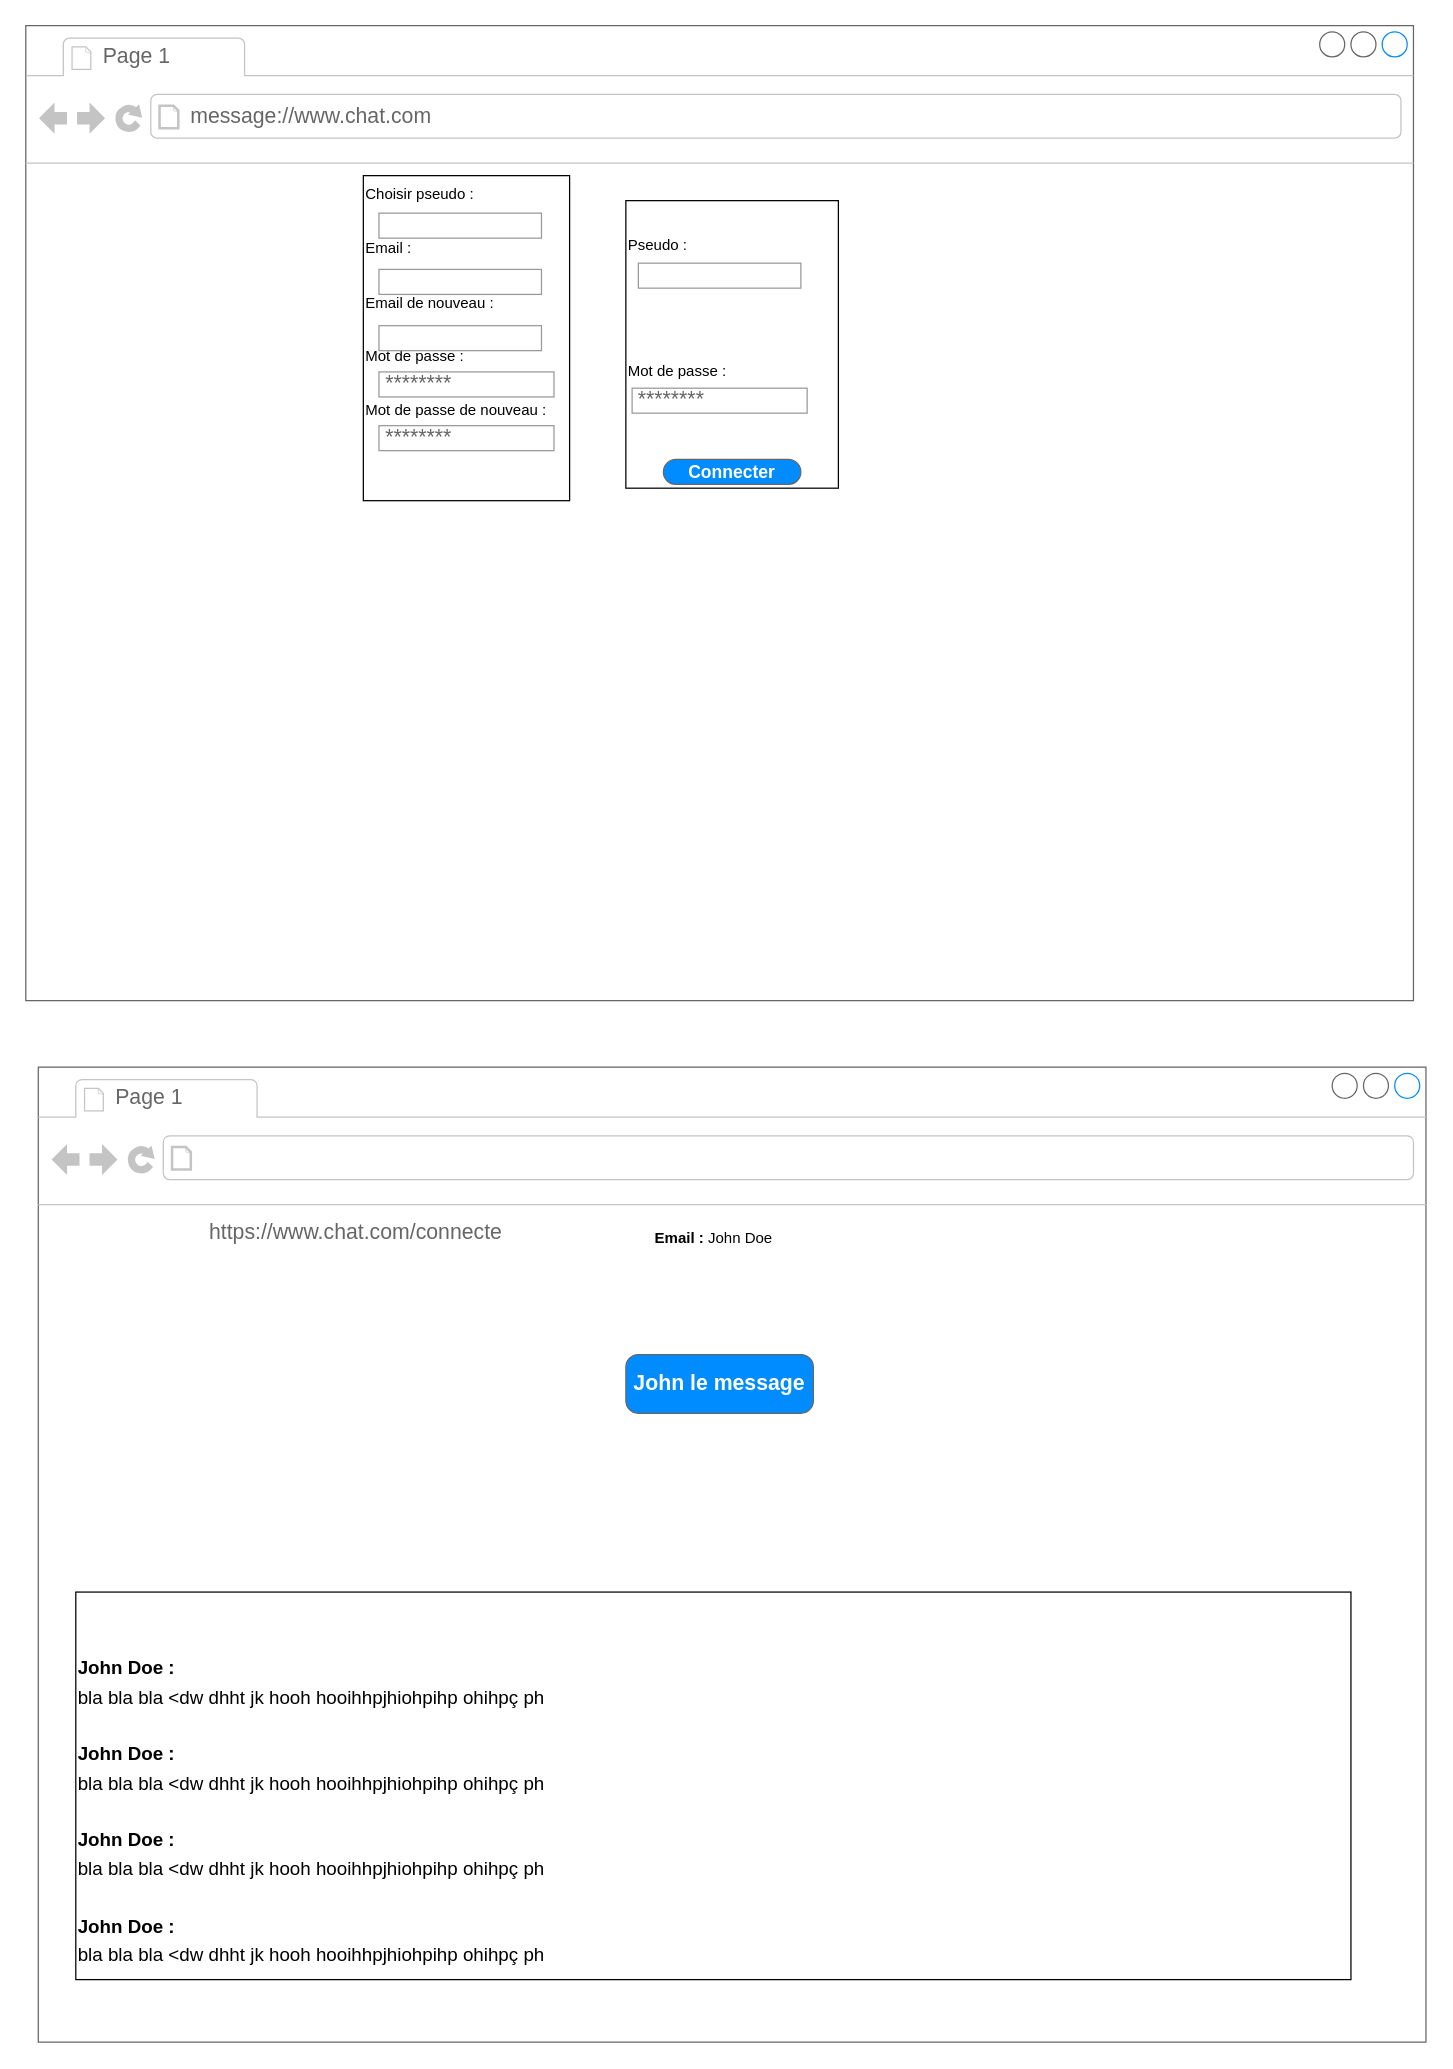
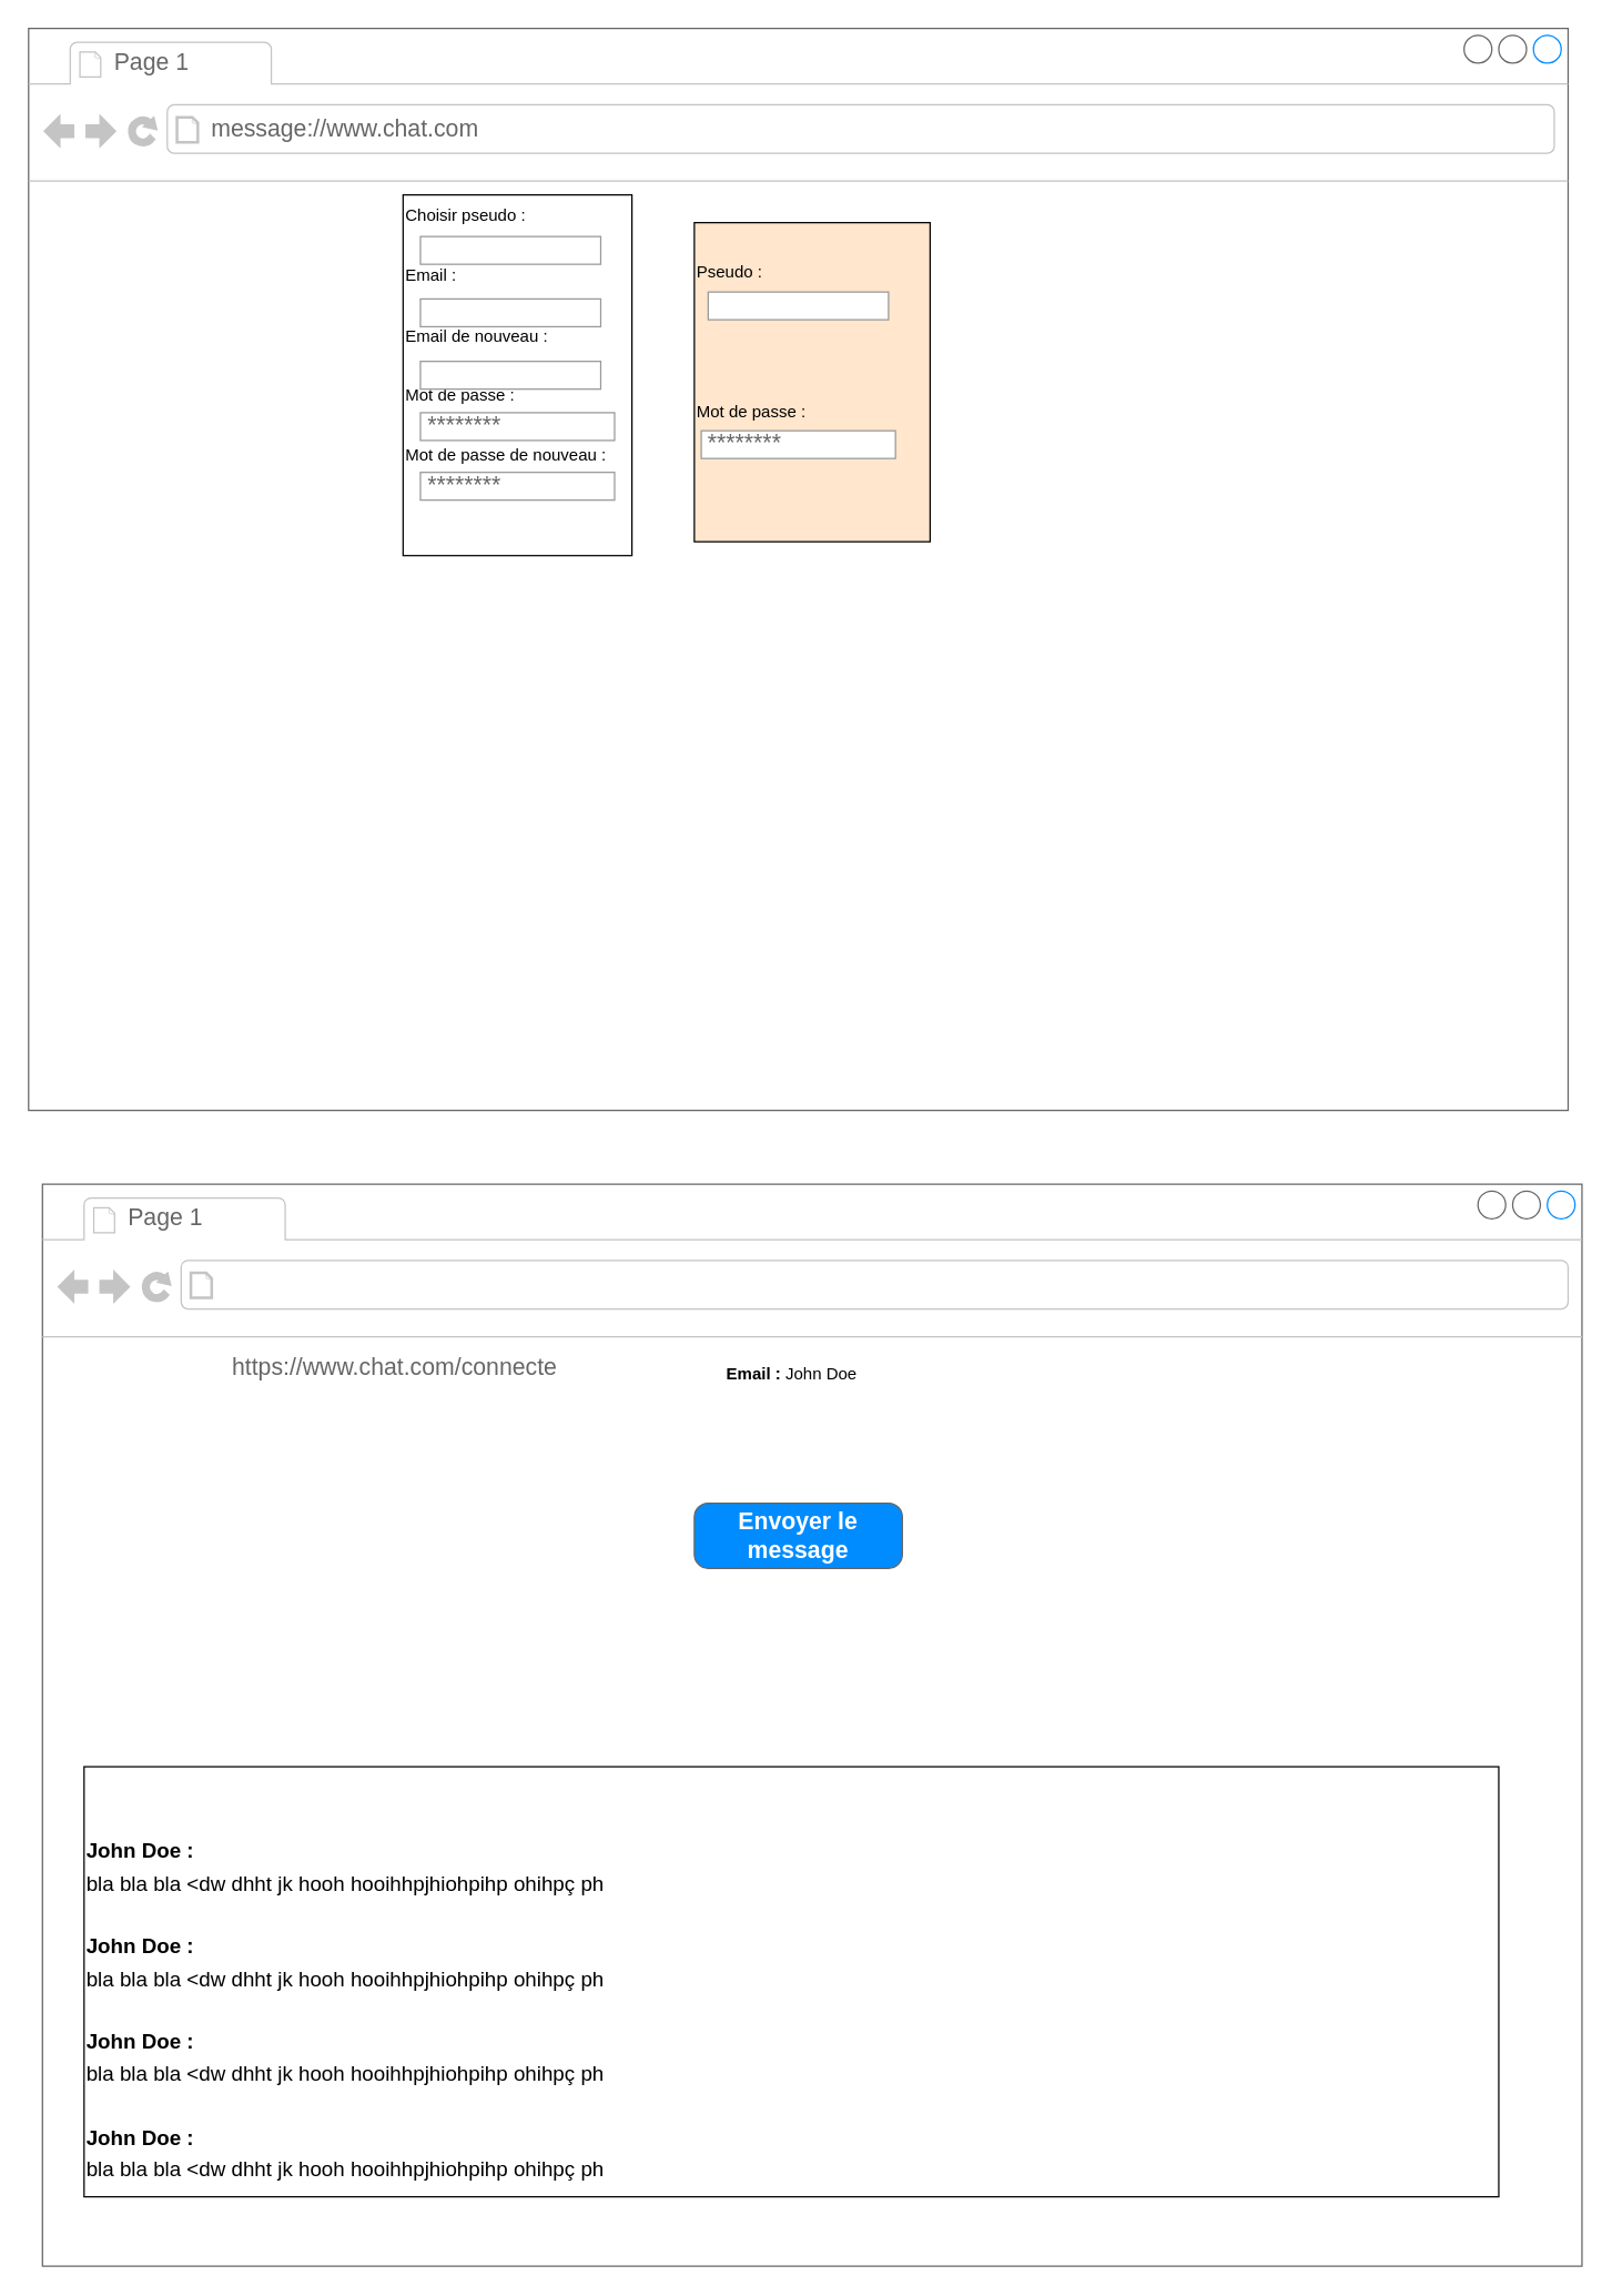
- <mxCell id="17" value="Pseudo :&lt;br&gt;&lt;br&gt;&lt;br&gt;&lt;br&gt;&lt;br&gt;&lt;br&gt;&amp;nbsp; &amp;nbsp; &amp;nbsp; &amp;nbsp; &amp;nbsp; &amp;nbsp; &amp;nbsp; &amp;nbsp; &amp;nbsp; &amp;nbsp; &amp;nbsp; &amp;nbsp; &amp;nbsp; &amp;nbsp; &amp;nbsp; &amp;nbsp; &amp;nbsp; &amp;nbsp;&lt;br&gt;Mot de passe :&lt;br&gt;&lt;br&gt;&lt;br&gt;&lt;br&gt;&lt;br&gt;" style="whiteSpace=wrap;html=1;align=left;" vertex="1" parent="8"><mxGeometry x="480" y="140" width="170" height="230" as="geometry" /></mxCell>
+ <mxCell id="17" value="Pseudo :&lt;br&gt;&lt;br&gt;&lt;br&gt;&lt;br&gt;&lt;br&gt;&lt;br&gt;&amp;nbsp; &amp;nbsp; &amp;nbsp; &amp;nbsp; &amp;nbsp; &amp;nbsp; &amp;nbsp; &amp;nbsp; &amp;nbsp; &amp;nbsp; &amp;nbsp; &amp;nbsp; &amp;nbsp; &amp;nbsp; &amp;nbsp; &amp;nbsp; &amp;nbsp; &amp;nbsp;&lt;br&gt;Mot de passe :&lt;br&gt;&lt;br&gt;&lt;br&gt;&lt;br&gt;&lt;br&gt;" style="whiteSpace=wrap;html=1;align=left;fillColor=#ffe6cc;" vertex="1" parent="8"><mxGeometry x="480" y="140" width="170" height="230" as="geometry" /></mxCell>
- <mxCell id="20" value="&lt;font style=&quot;font-size: 14px&quot;&gt;Connecter&lt;/font&gt;" style="strokeWidth=1;shadow=0;dashed=0;align=center;html=1;shape=mxgraph.mockup.buttons.button;strokeColor=#666666;fontColor=#ffffff;mainText=;buttonStyle=round;fontSize=17;fontStyle=1;fillColor=#008cff;whiteSpace=wrap;" vertex="1" parent="8"><mxGeometry x="510" y="347" width="110" height="20" as="geometry" /></mxCell>
- <mxCell id="6" value="John le message" style="strokeWidth=1;shadow=0;dashed=0;align=center;html=1;shape=mxgraph.mockup.buttons.button;strokeColor=#666666;fontColor=#ffffff;mainText=;buttonStyle=round;fontSize=17;fontStyle=1;fillColor=#008cff;whiteSpace=wrap;" parent="2" vertex="1"><mxGeometry x="470" y="230" width="150" height="47" as="geometry" /></mxCell>
+ <mxCell id="6" value="Envoyer le message" style="strokeWidth=1;shadow=0;dashed=0;align=center;html=1;shape=mxgraph.mockup.buttons.button;strokeColor=#666666;fontColor=#ffffff;mainText=;buttonStyle=round;fontSize=17;fontStyle=1;fillColor=#008cff;whiteSpace=wrap;" parent="2" vertex="1"><mxGeometry x="470" y="230" width="150" height="47" as="geometry" /></mxCell>
